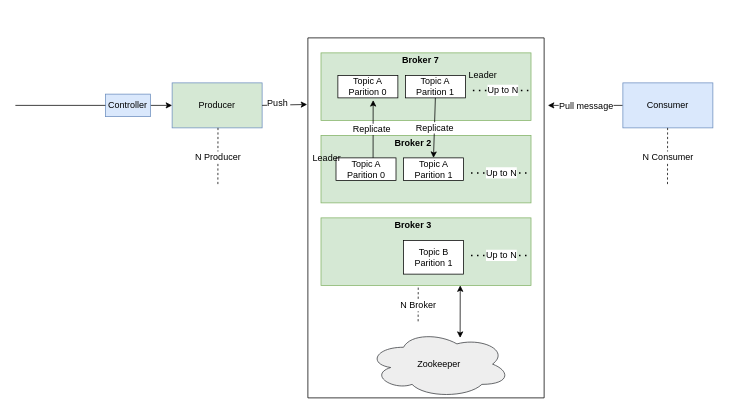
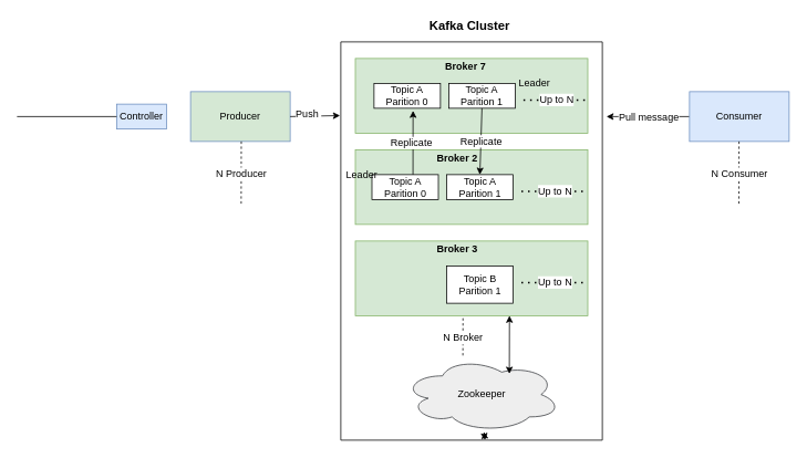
+ <mxCell id="30" value="Kafka Cluster" style="text;html=1;align=center;verticalAlign=middle;resizable=0;points=[];autosize=1;strokeColor=none;fillColor=none;fontStyle=1;fontSize=15;" vertex="1" parent="1"><mxGeometry x="510" y="20" width="110" height="20" as="geometry" /></mxCell>
- <mxCell id="5" value="" style="endArrow=classic;html=1;rounded=0;entryX=0;entryY=0.5;entryDx=0;entryDy=0;startArrow=none;" edge="1" parent="1" source="35" target="2"><mxGeometry width="50" height="50" relative="1" as="geometry"><mxPoint x="59" y="140" as="sourcePoint" /><mxPoint x="149" y="120" as="targetPoint" /></mxGeometry></mxCell>
- <mxCell id="27" value="Zookeeper" style="ellipse;shape=cloud;whiteSpace=wrap;html=1;fontSize=12;fillColor=#eeeeee;strokeColor=#36393d;" vertex="1" parent="6"><mxGeometry x="80" y="390" width="190" height="90" as="geometry" /></mxCell>
+ <mxCell id="27" value="Zookeeper" style="ellipse;shape=cloud;whiteSpace=wrap;html=1;fontSize=12;fillColor=#eeeeee;strokeColor=#36393d;" vertex="1" parent="6"><mxGeometry x="75" y="380" width="190" height="90" as="geometry" /></mxCell>
